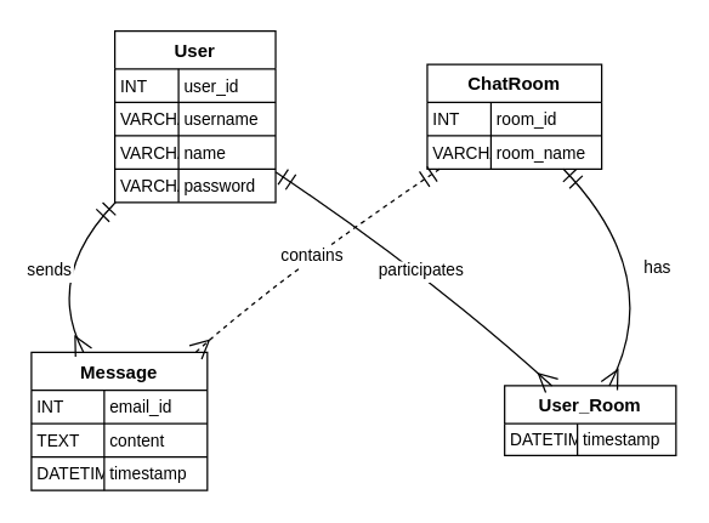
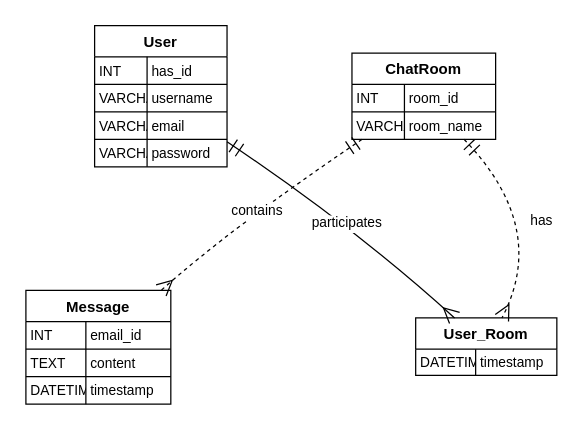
- <mxCell id="5" value="user_id" style="shape=partialRectangle;connectable=0;fillColor=none;top=0;left=0;bottom=0;right=0;align=left;spacingLeft=2;overflow=hidden;fontSize=11;" vertex="1" parent="3"><mxGeometry x="42" width="64" height="22" as="geometry"><mxRectangle width="64" height="22" as="alternateBounds" /></mxGeometry></mxCell>
+ <mxCell id="5" value="has_id" style="shape=partialRectangle;connectable=0;fillColor=none;top=0;left=0;bottom=0;right=0;align=left;spacingLeft=2;overflow=hidden;fontSize=11;" vertex="1" parent="3"><mxGeometry x="42" width="64" height="22" as="geometry"><mxRectangle width="64" height="22" as="alternateBounds" /></mxGeometry></mxCell>
- <mxCell id="11" value="name" style="shape=partialRectangle;connectable=0;fillColor=none;top=0;left=0;bottom=0;right=0;align=left;spacingLeft=2;overflow=hidden;fontSize=11;" vertex="1" parent="9"><mxGeometry x="42" width="64" height="22" as="geometry"><mxRectangle width="64" height="22" as="alternateBounds" /></mxGeometry></mxCell>
+ <mxCell id="11" value="email" style="shape=partialRectangle;connectable=0;fillColor=none;top=0;left=0;bottom=0;right=0;align=left;spacingLeft=2;overflow=hidden;fontSize=11;" vertex="1" parent="9"><mxGeometry x="42" width="64" height="22" as="geometry"><mxRectangle width="64" height="22" as="alternateBounds" /></mxGeometry></mxCell>
- <mxCell id="39" value="has" style="curved=1;startArrow=ERmandOne;startSize=10;;endArrow=ERmany;endSize=10;;exitX=0.781;exitY=1.001;entryX=0.61;entryY=0.003;rounded=0;" edge="1" parent="1" source="25" target="32"><mxGeometry relative="1" as="geometry"><Array as="points"><mxPoint x="439" y="182" /></Array></mxGeometry></mxCell>
+ <mxCell id="39" value="has" style="curved=1;startArrow=ERmandOne;startSize=10;endArrow=ERmany;endSize=10;exitX=0.781;exitY=1.001;entryX=0.61;entryY=0.003;rounded=0;dashed=1;" edge="1" parent="1" source="25" target="32"><mxGeometry relative="1" as="geometry"><Array as="points"><mxPoint x="439" y="182" /></Array></mxGeometry></mxCell>
- <mxCell id="36" value="sends" style="curved=1;startArrow=ERmandOne;startSize=10;;endArrow=ERmany;endSize=10;;exitX=0.003;exitY=1.001;entryX=0.297;entryY=0.001;rounded=0;" edge="1" parent="1" source="2" target="15"><mxGeometry relative="1" as="geometry"><Array as="points"><mxPoint x="28" y="182" /></Array></mxGeometry></mxCell>
